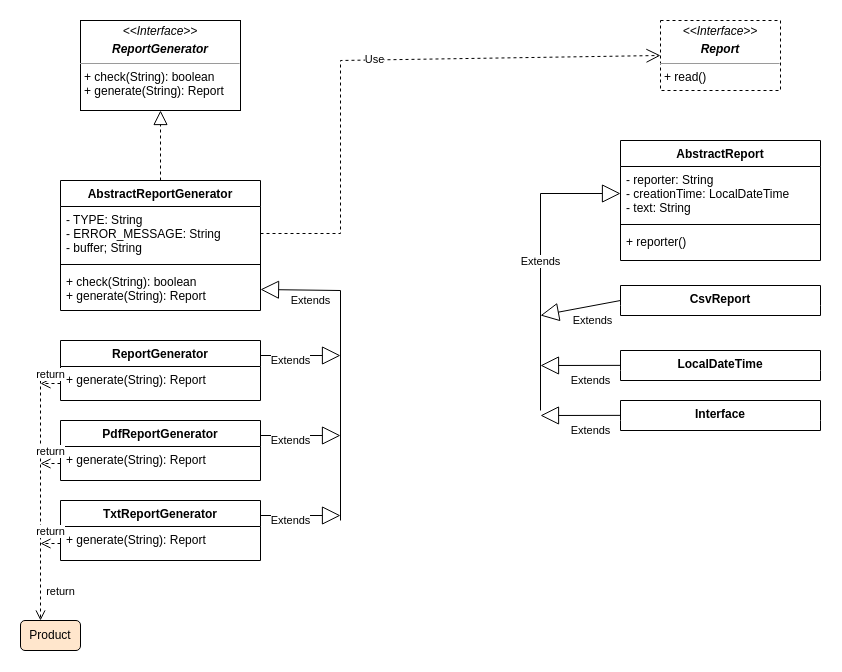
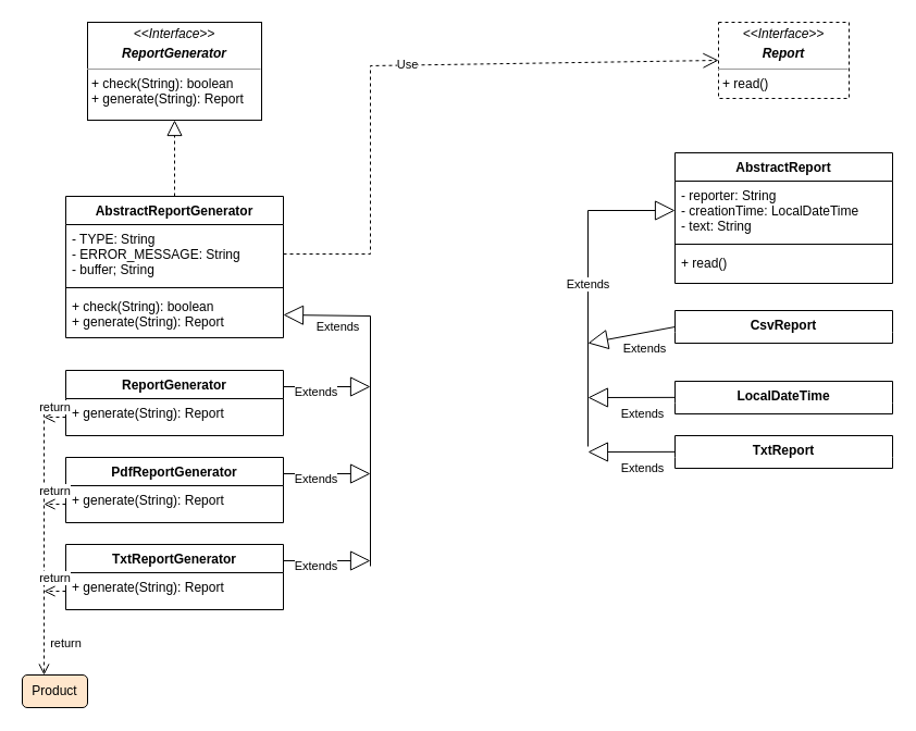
- <mxCell id="6" value="+ reporter()" style="text;strokeColor=none;fillColor=none;align=left;verticalAlign=top;spacingLeft=4;spacingRight=4;overflow=hidden;rotatable=0;points=[[0,0.5],[1,0.5]];portConstraint=eastwest;" parent="3" vertex="1"><mxGeometry y="88" width="200" height="32" as="geometry" /></mxCell>
+ <mxCell id="6" value="+ read()" style="text;strokeColor=none;fillColor=none;align=left;verticalAlign=top;spacingLeft=4;spacingRight=4;overflow=hidden;rotatable=0;points=[[0,0.5],[1,0.5]];portConstraint=eastwest;" parent="3" vertex="1"><mxGeometry y="88" width="200" height="32" as="geometry" /></mxCell>
- <mxCell id="8" value="Interface" style="swimlane;fontStyle=1;align=center;verticalAlign=top;childLayout=stackLayout;horizontal=1;startSize=20;horizontalStack=0;resizeParent=1;resizeParentMax=0;resizeLast=0;collapsible=1;marginBottom=0;strokeColor=default;swimlaneLine=0;" parent="1" vertex="1"><mxGeometry x="620" y="400" width="200" height="30" as="geometry" /></mxCell>
+ <mxCell id="8" value="TxtReport" style="swimlane;fontStyle=1;align=center;verticalAlign=top;childLayout=stackLayout;horizontal=1;startSize=20;horizontalStack=0;resizeParent=1;resizeParentMax=0;resizeLast=0;collapsible=1;marginBottom=0;strokeColor=default;swimlaneLine=0;" parent="1" vertex="1"><mxGeometry x="620" y="400" width="200" height="30" as="geometry" /></mxCell>
